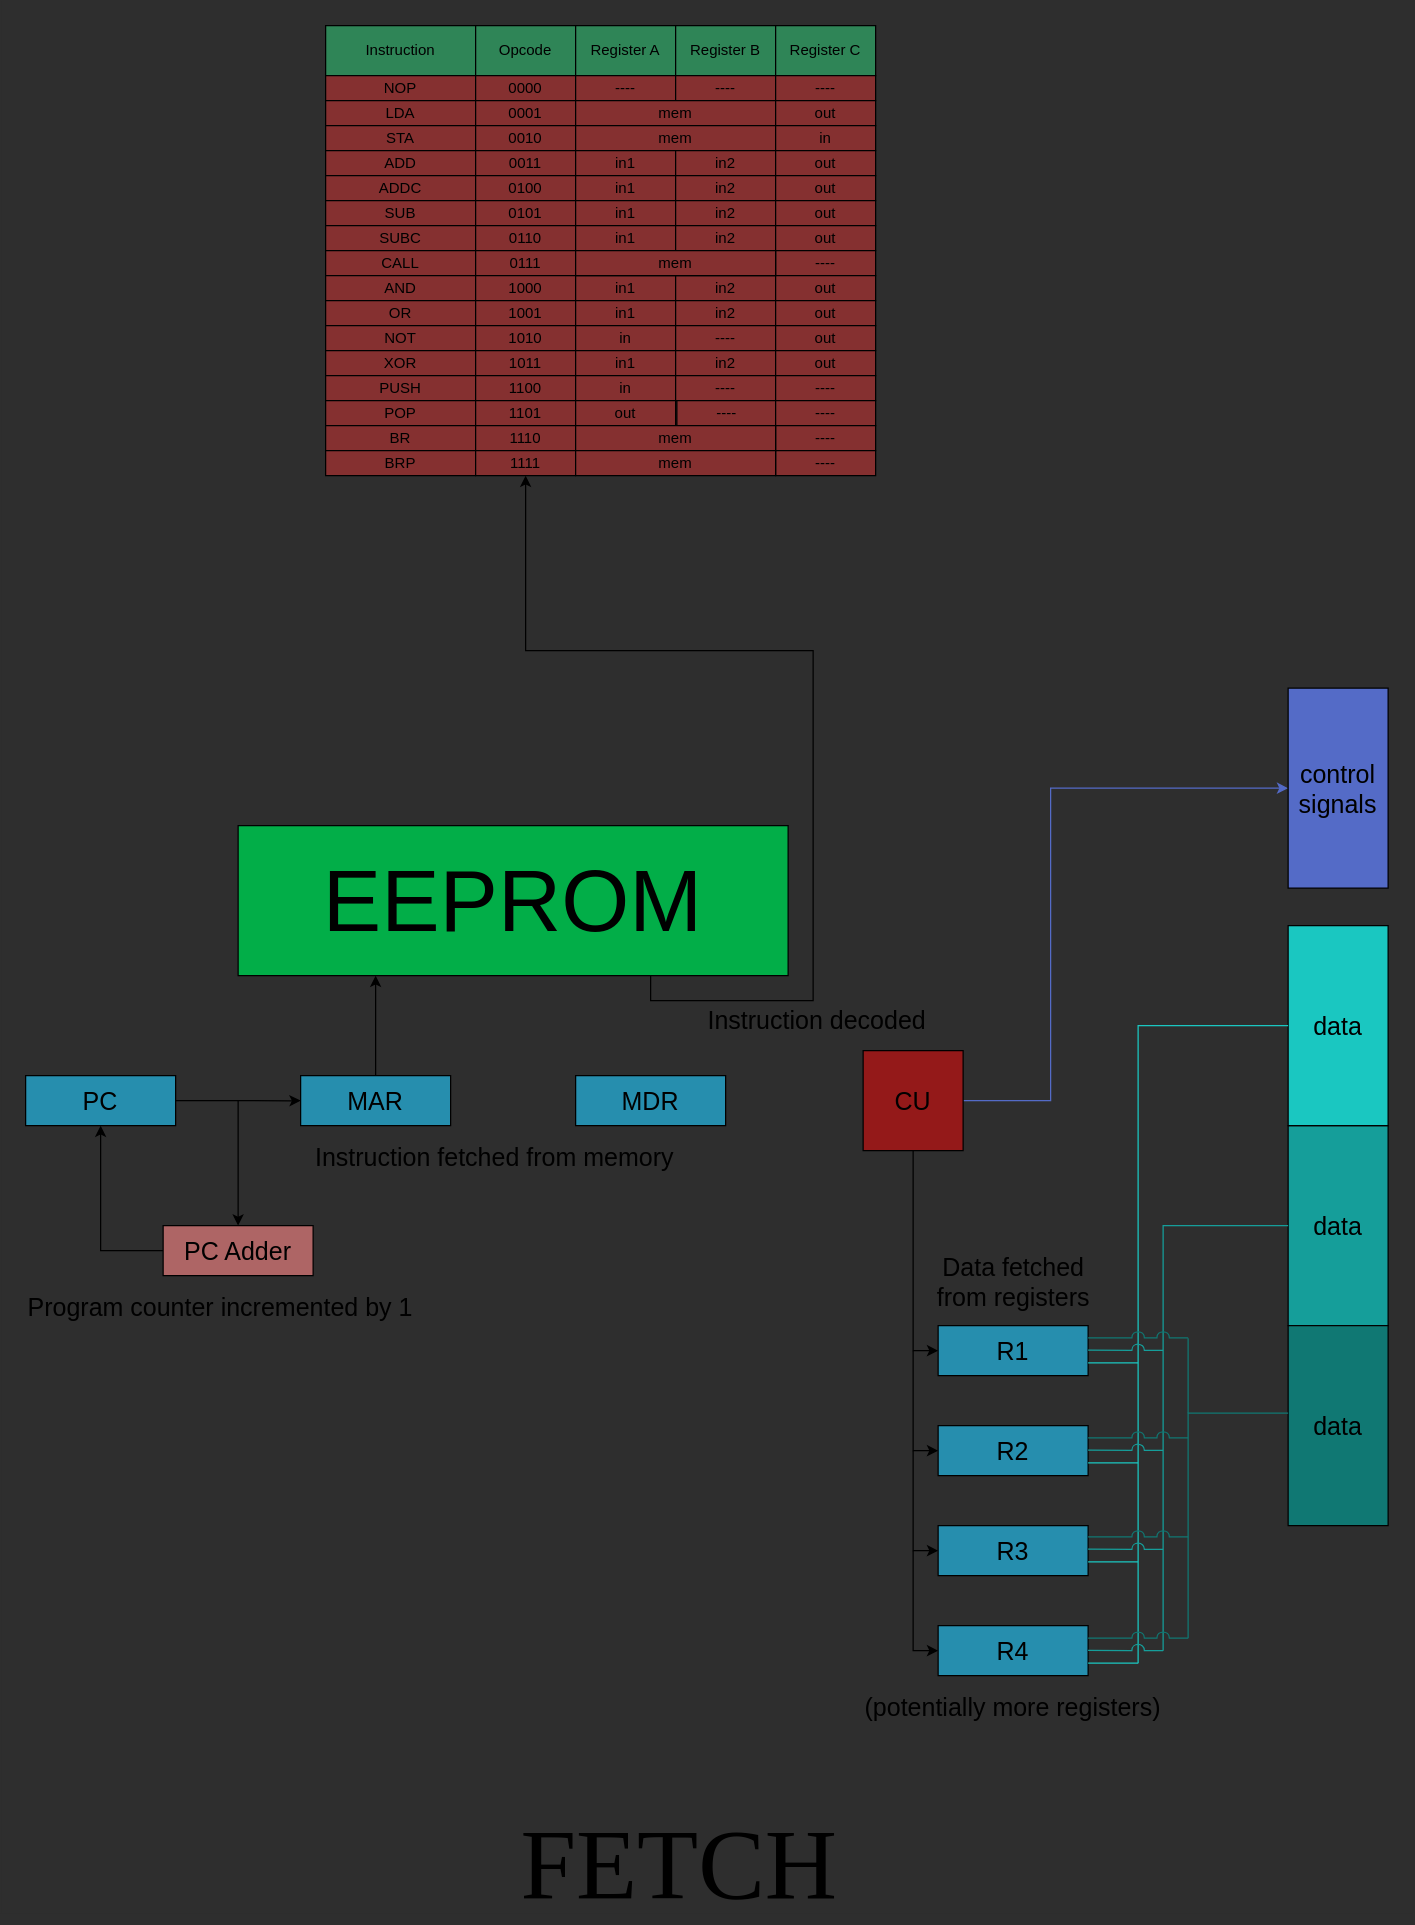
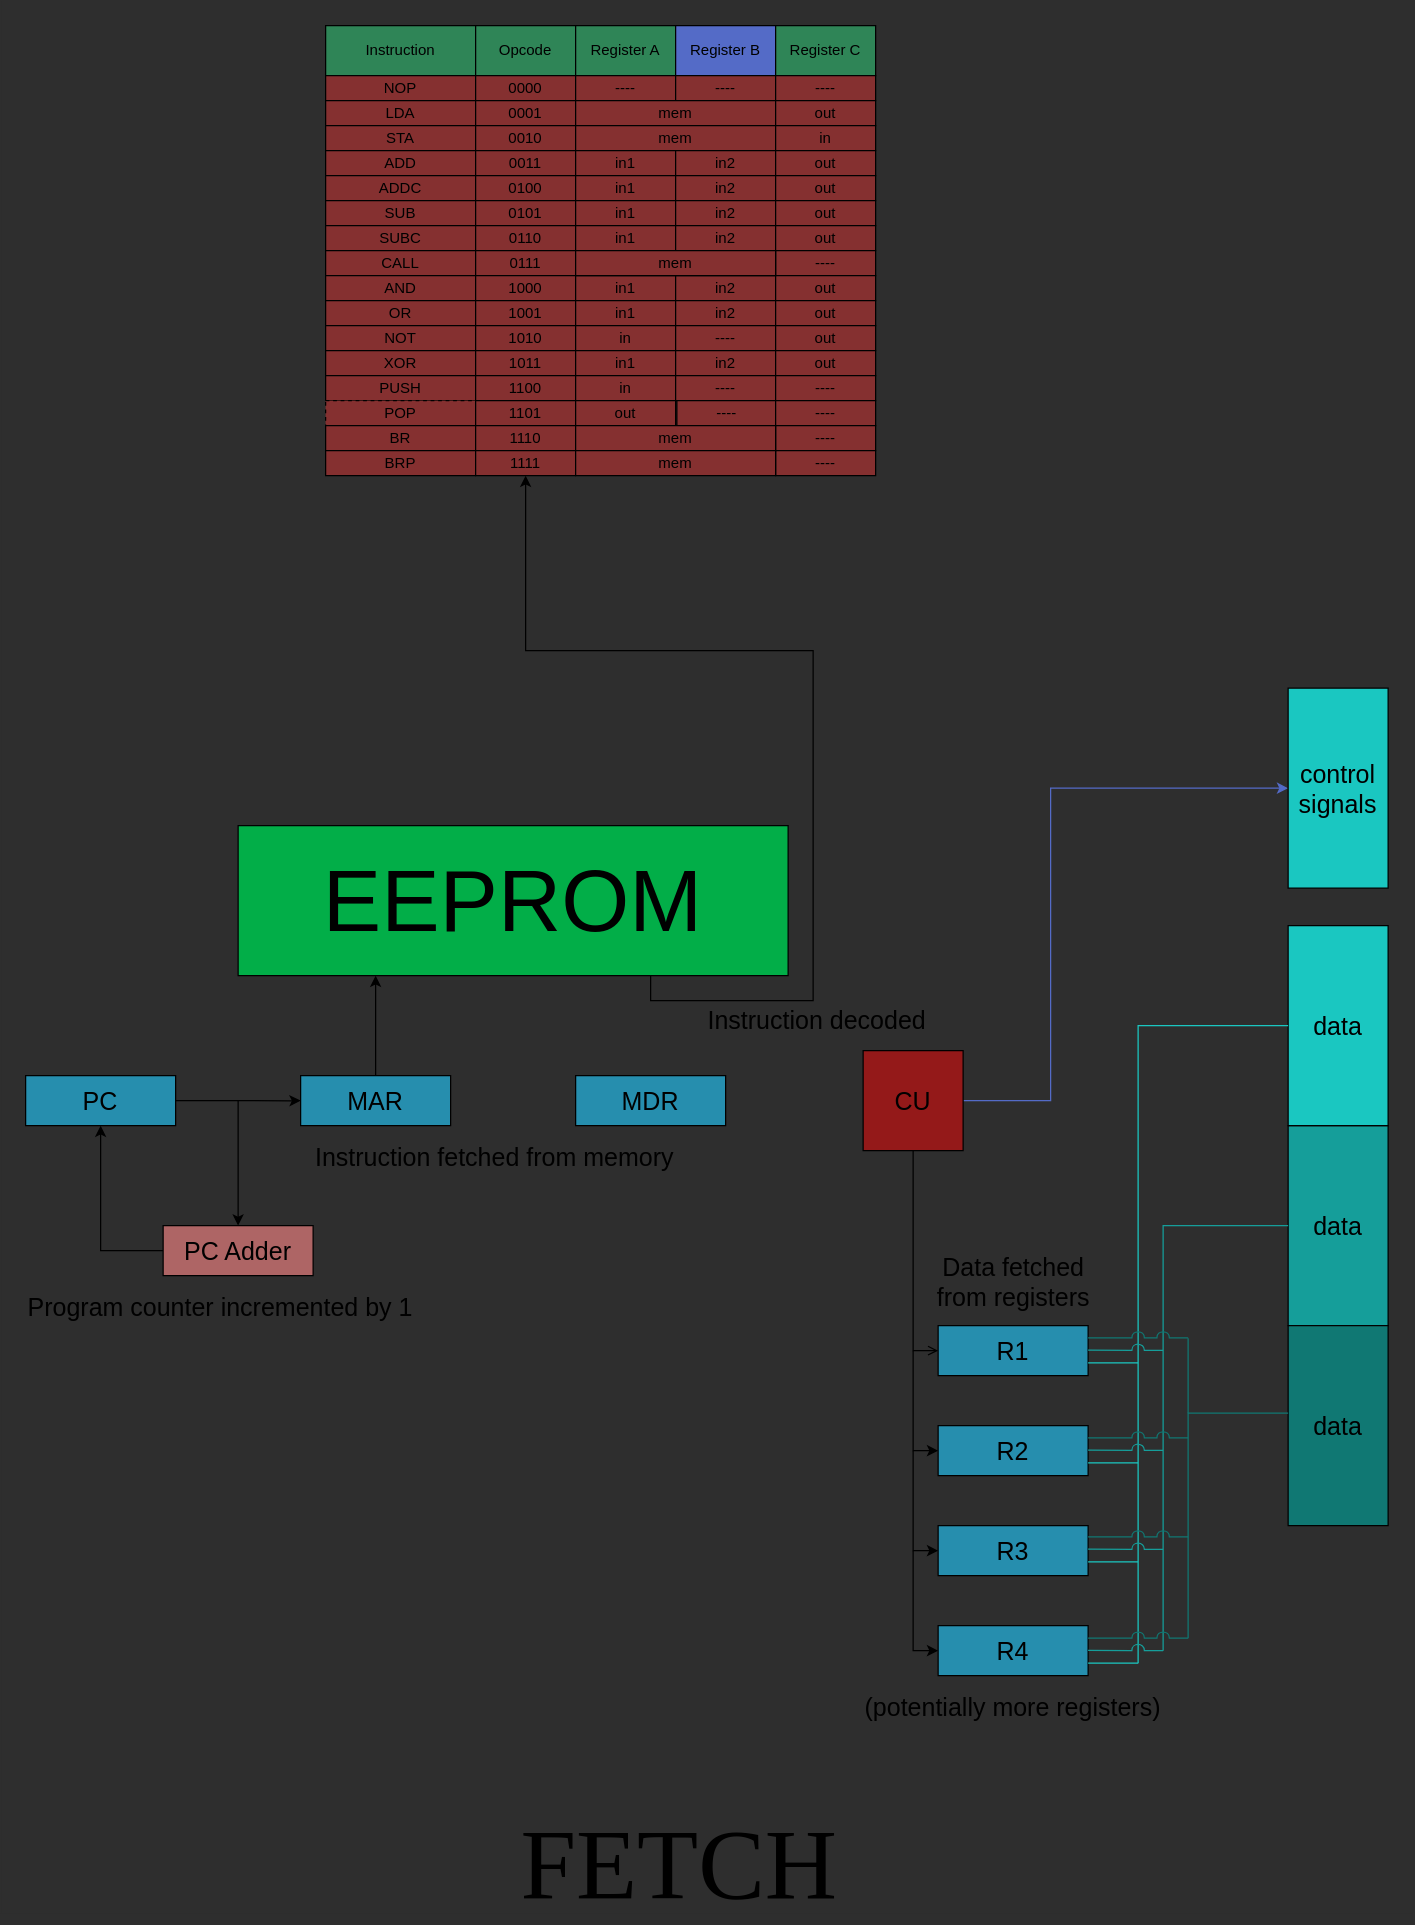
- <mxCell id="5" value="Register B" style="rounded=0;whiteSpace=wrap;html=1;strokeColor=default;fillColor=#2F8557;" vertex="1" parent="1"><mxGeometry x="540" y="20" width="80" height="40" as="geometry" /></mxCell>
+ <mxCell id="5" value="Register B" style="rounded=0;whiteSpace=wrap;html=1;strokeColor=default;fillColor=#546bc7;" vertex="1" parent="1"><mxGeometry x="540" y="20" width="80" height="40" as="geometry" /></mxCell>
- <mxCell id="68" value="POP" style="rounded=0;whiteSpace=wrap;html=1;strokeColor=default;fillColor=#853030;" vertex="1" parent="1"><mxGeometry x="260" y="320" width="120" height="20" as="geometry" /></mxCell>
+ <mxCell id="68" value="POP" style="rounded=0;whiteSpace=wrap;html=1;strokeColor=default;fillColor=#853030;dashed=1;" vertex="1" parent="1"><mxGeometry x="260" y="320" width="120" height="20" as="geometry" /></mxCell>
- <mxCell id="126" value="control&lt;br&gt;signals" style="rounded=0;whiteSpace=wrap;html=1;strokeColor=default;fillColor=#546BC7;fontSize=20;" vertex="1" parent="1"><mxGeometry x="1030" y="550" width="80" height="160" as="geometry" /></mxCell>
+ <mxCell id="126" value="control&lt;br&gt;signals" style="rounded=0;whiteSpace=wrap;html=1;strokeColor=default;fillColor=#1ac7c1;fontSize=20;" vertex="1" parent="1"><mxGeometry x="1030" y="550" width="80" height="160" as="geometry" /></mxCell>
- <mxCell id="94" style="edgeStyle=orthogonalEdgeStyle;rounded=0;orthogonalLoop=1;jettySize=auto;html=1;entryX=0;entryY=0.5;entryDx=0;entryDy=0;fontSize=20;jumpStyle=arc;jumpSize=10;" edge="1" parent="1" source="96" target="99"><mxGeometry relative="1" as="geometry"><Array as="points"><mxPoint x="730" y="1080" /></Array></mxGeometry></mxCell>
+ <mxCell id="94" style="edgeStyle=orthogonalEdgeStyle;rounded=0;orthogonalLoop=1;jettySize=auto;html=1;entryX=0;entryY=0.5;entryDx=0;entryDy=0;fontSize=20;jumpStyle=arc;jumpSize=10;endArrow=open;" edge="1" parent="1" source="96" target="99"><mxGeometry relative="1" as="geometry"><Array as="points"><mxPoint x="730" y="1080" /></Array></mxGeometry></mxCell>
